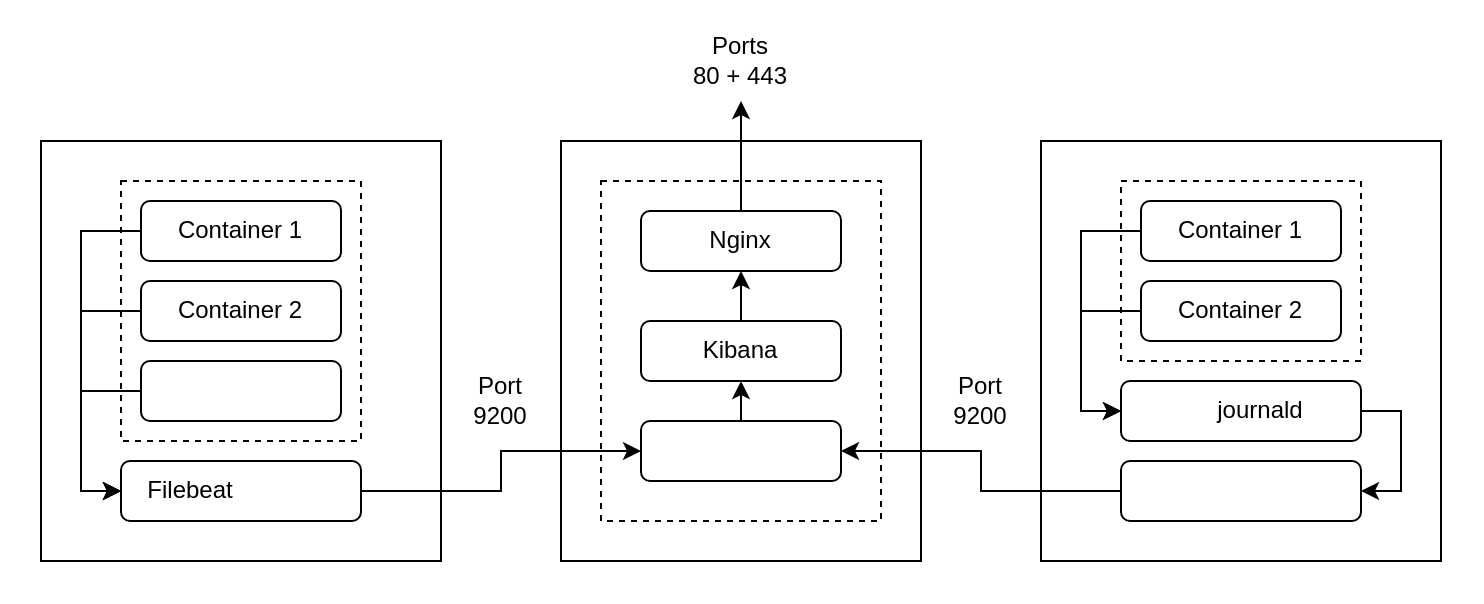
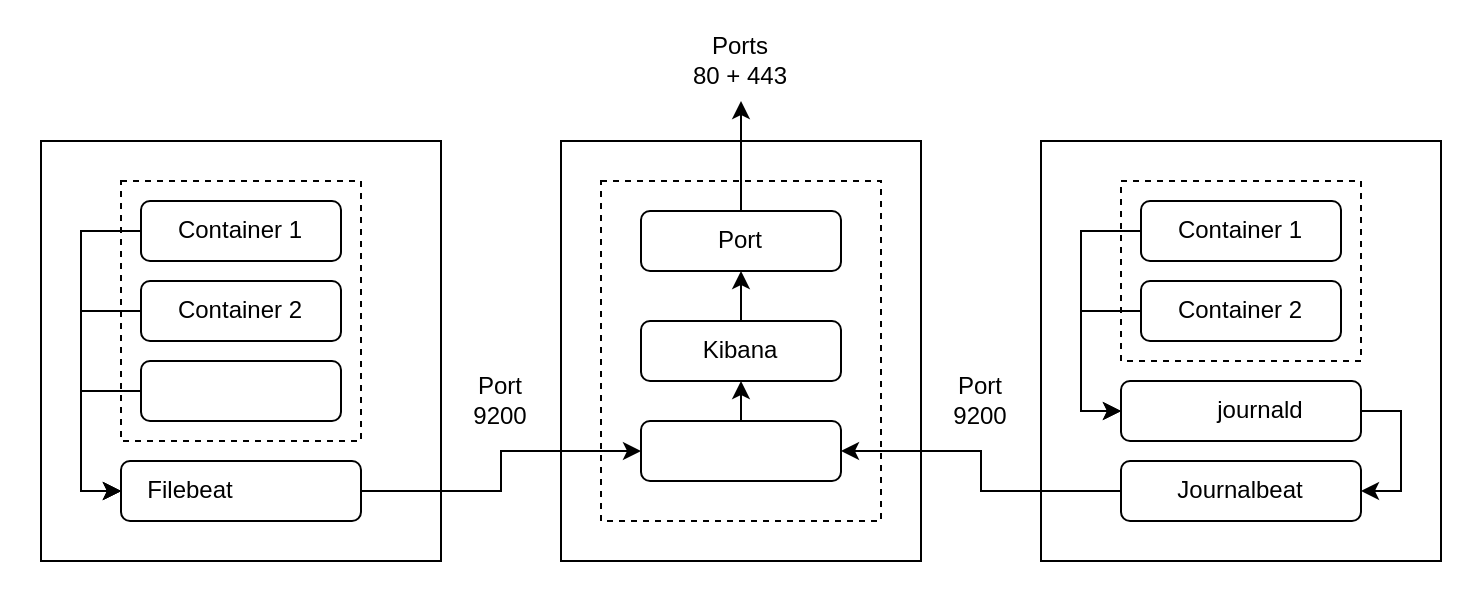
- <mxCell id="11" value="&lt;div&gt;Nginx&lt;br&gt;&lt;/div&gt;" style="text;html=1;strokeColor=none;fillColor=none;align=center;verticalAlign=middle;whiteSpace=wrap;rounded=0;" vertex="1" parent="1"><mxGeometry x="330" y="110" width="80" height="20" as="geometry" /></mxCell>
+ <mxCell id="11" value="&lt;div&gt;Port&lt;br&gt;&lt;/div&gt;" style="text;html=1;strokeColor=none;fillColor=none;align=center;verticalAlign=middle;whiteSpace=wrap;rounded=0;" vertex="1" parent="1"><mxGeometry x="330" y="110" width="80" height="20" as="geometry" /></mxCell>
+ <mxCell id="21" value="&lt;div&gt;Journalbeat&lt;/div&gt;" style="text;html=1;strokeColor=none;fillColor=none;align=center;verticalAlign=middle;whiteSpace=wrap;rounded=0;glass=0;dashed=1;" vertex="1" parent="1"><mxGeometry x="585" y="235" width="70" height="20" as="geometry" /></mxCell>
